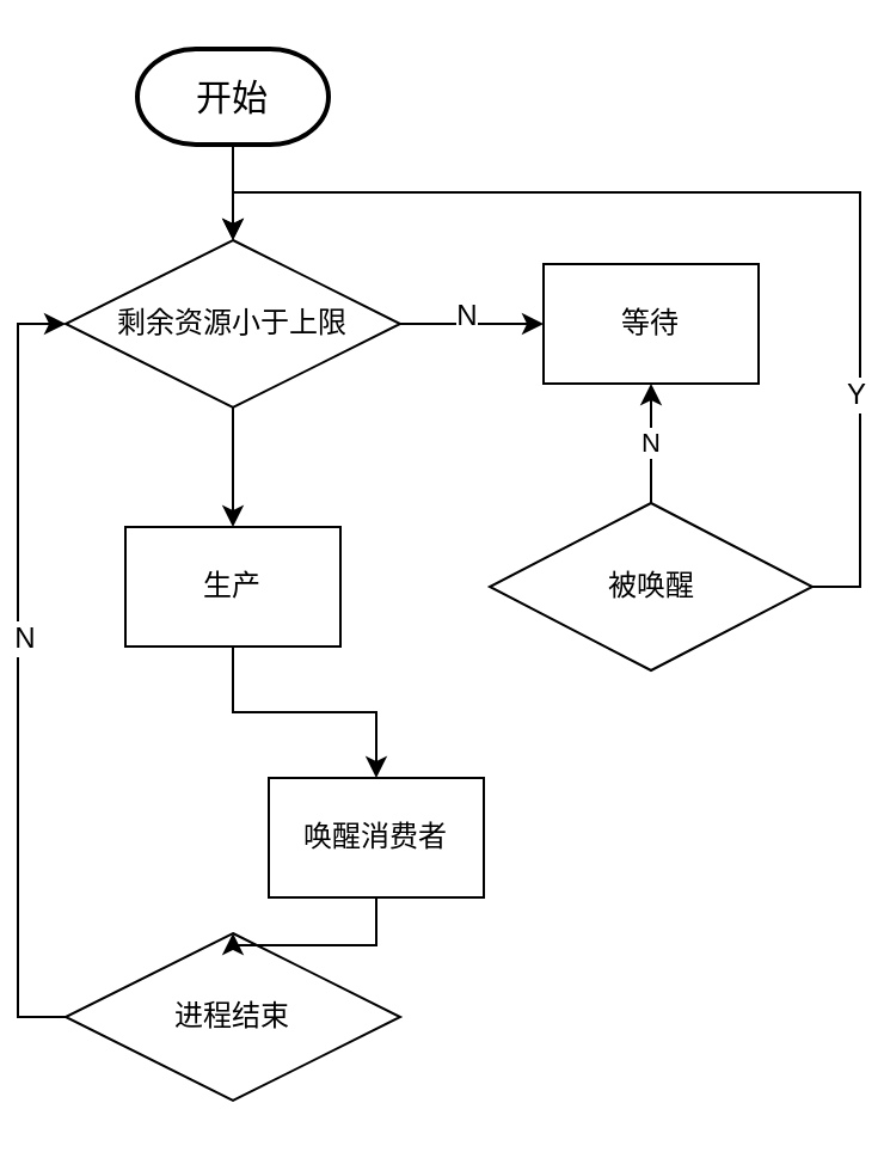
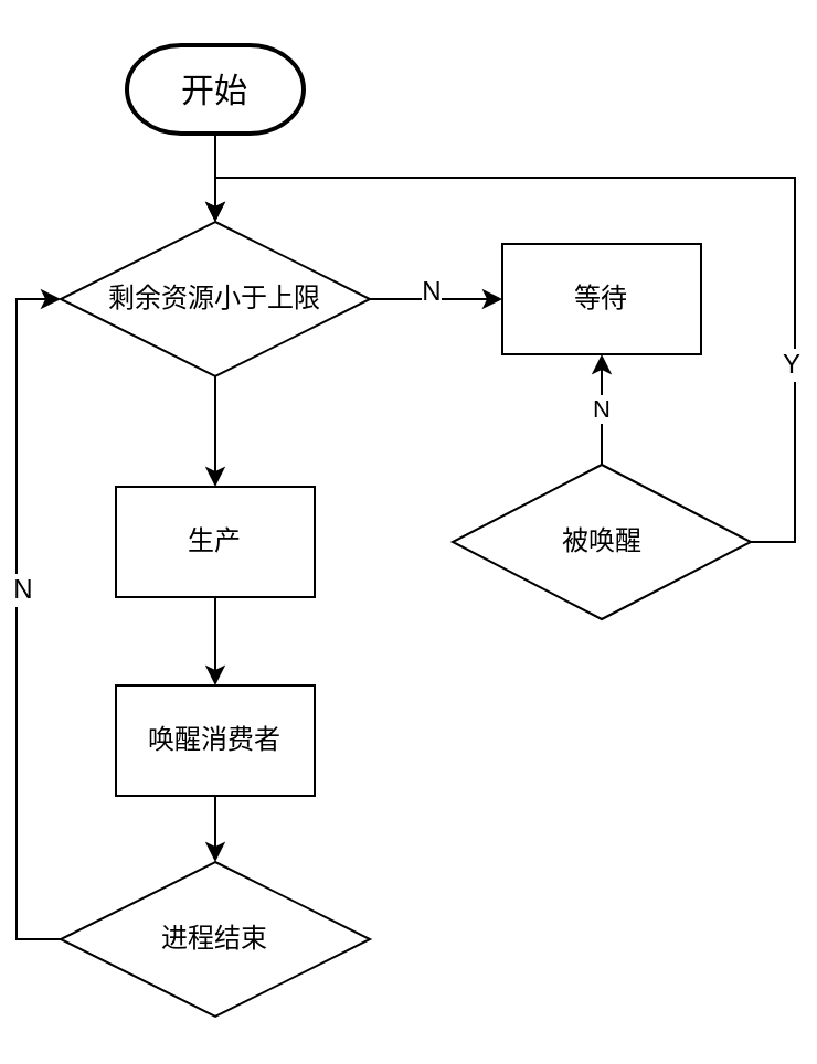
- <mxCell id="21" value="唤醒消费者" style="rounded=0;whiteSpace=wrap;html=1;" vertex="1" parent="1"><mxGeometry x="105" y="325" width="90" height="50" as="geometry" /></mxCell>
+ <mxCell id="21" value="唤醒消费者" style="rounded=0;whiteSpace=wrap;html=1;" vertex="1" parent="1"><mxGeometry x="45" y="310" width="90" height="50" as="geometry" /></mxCell>
